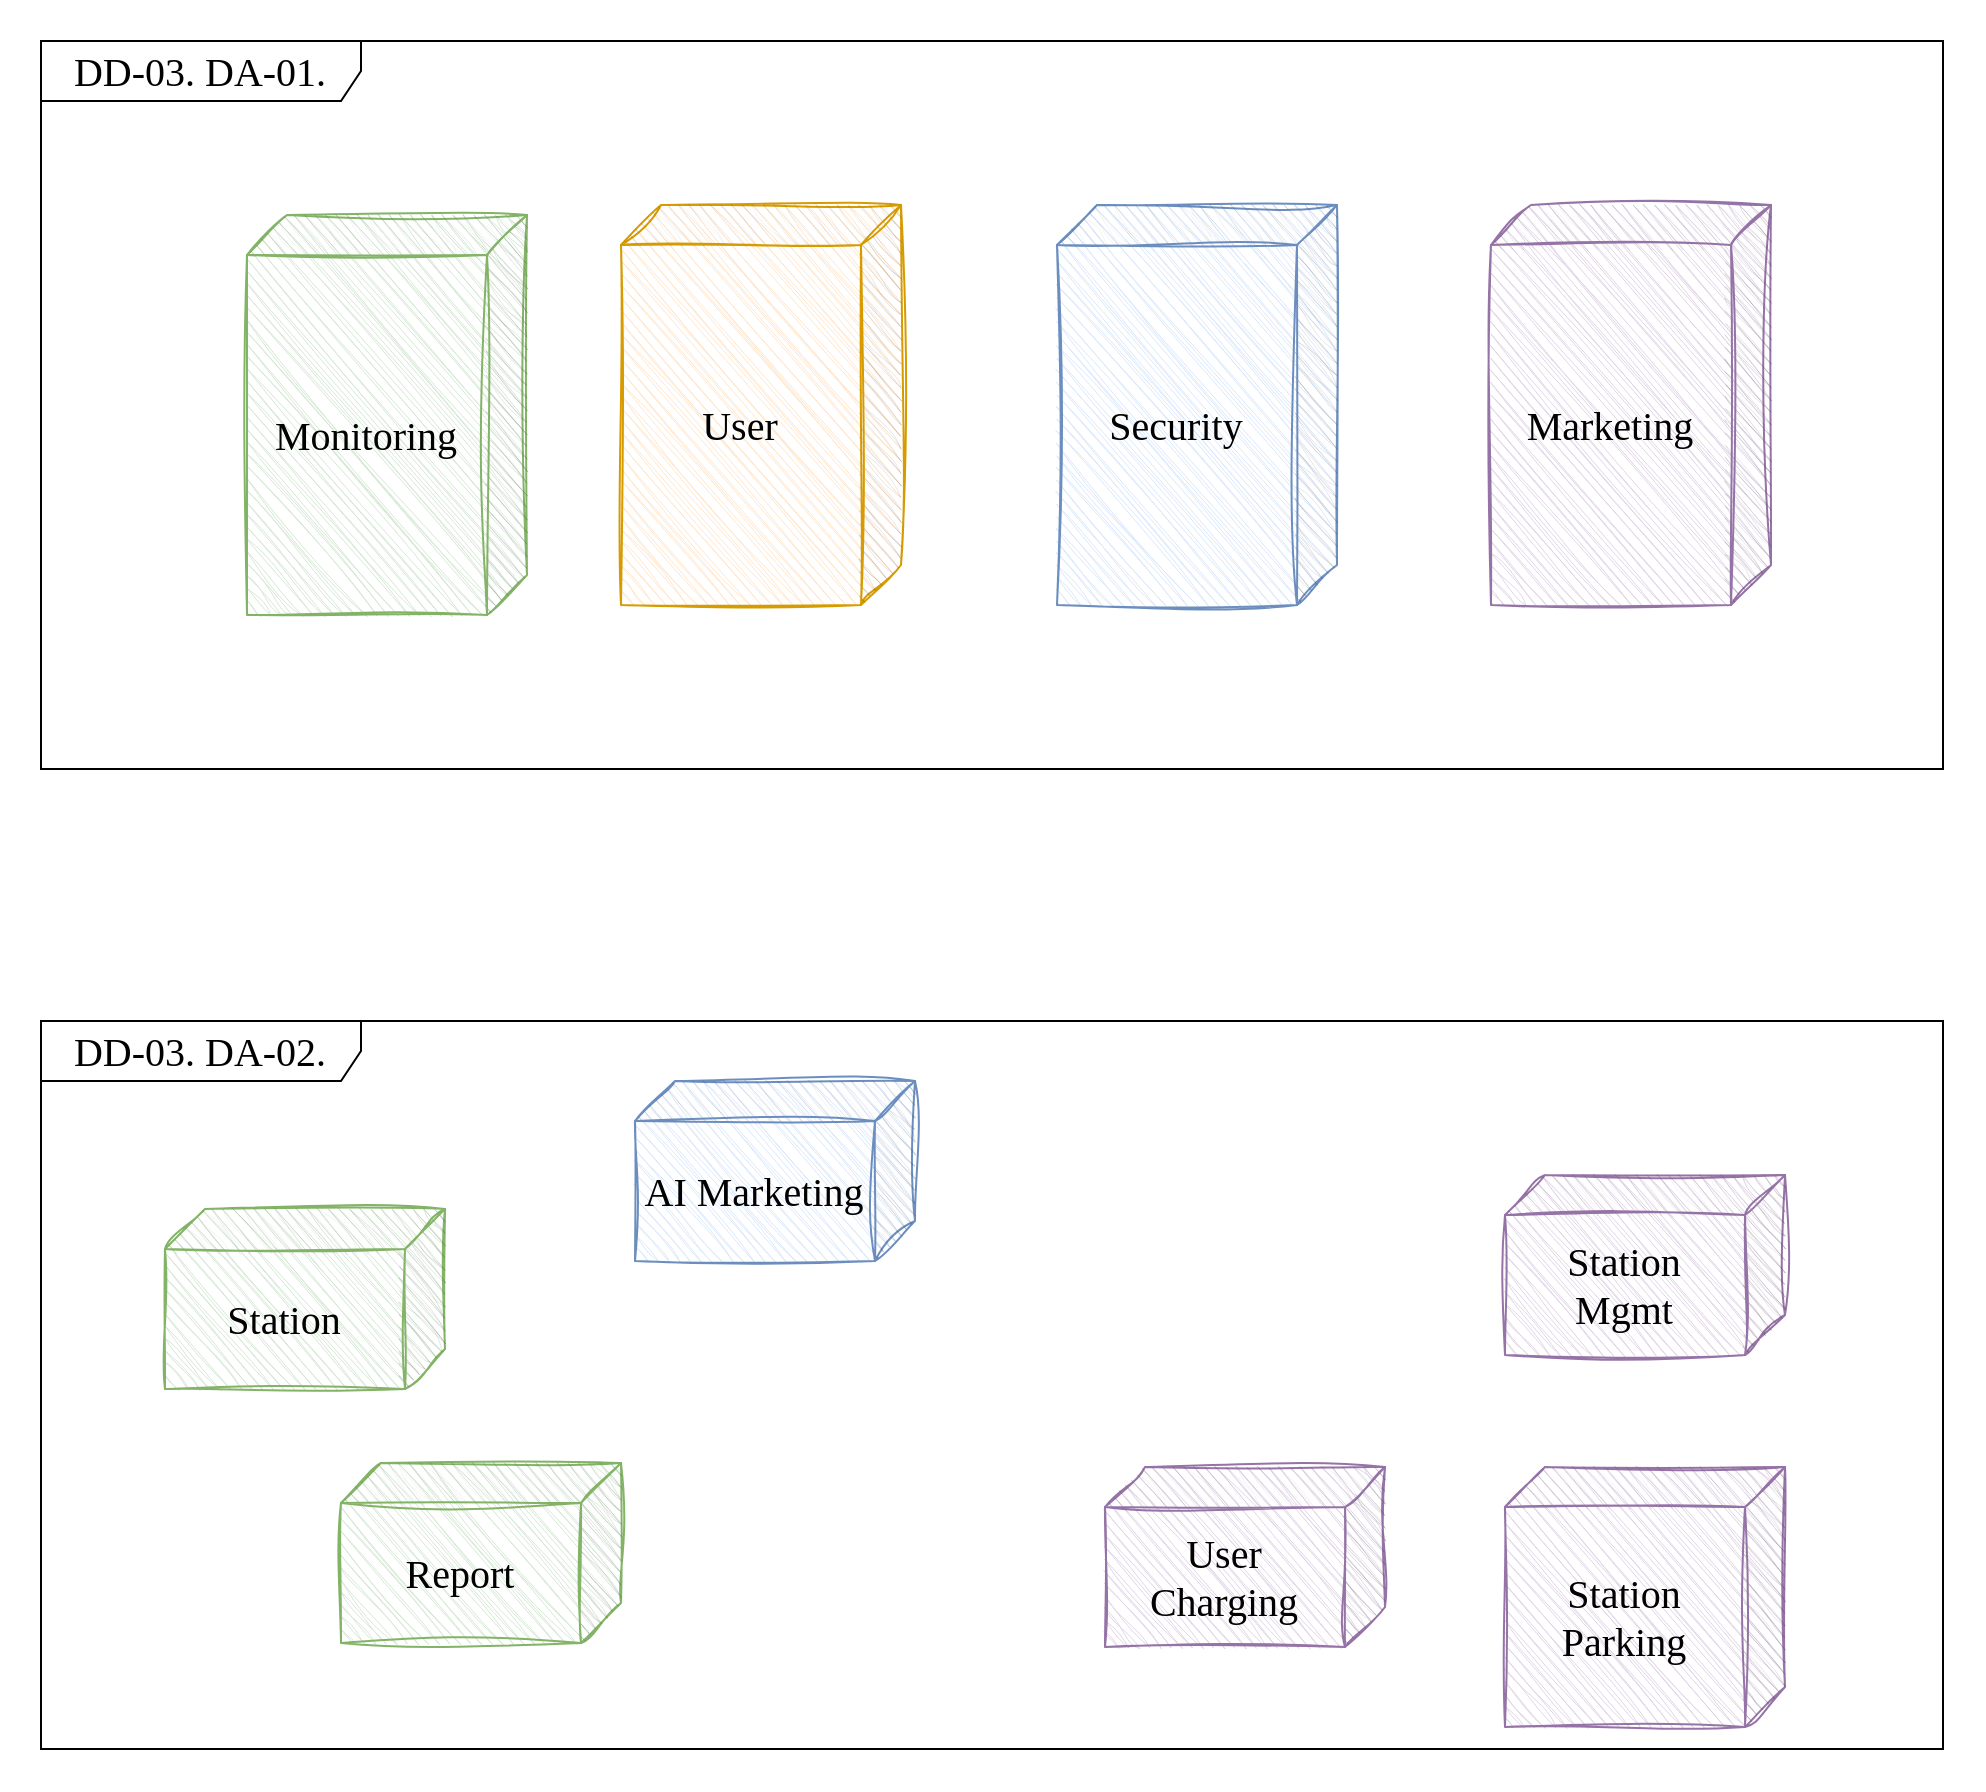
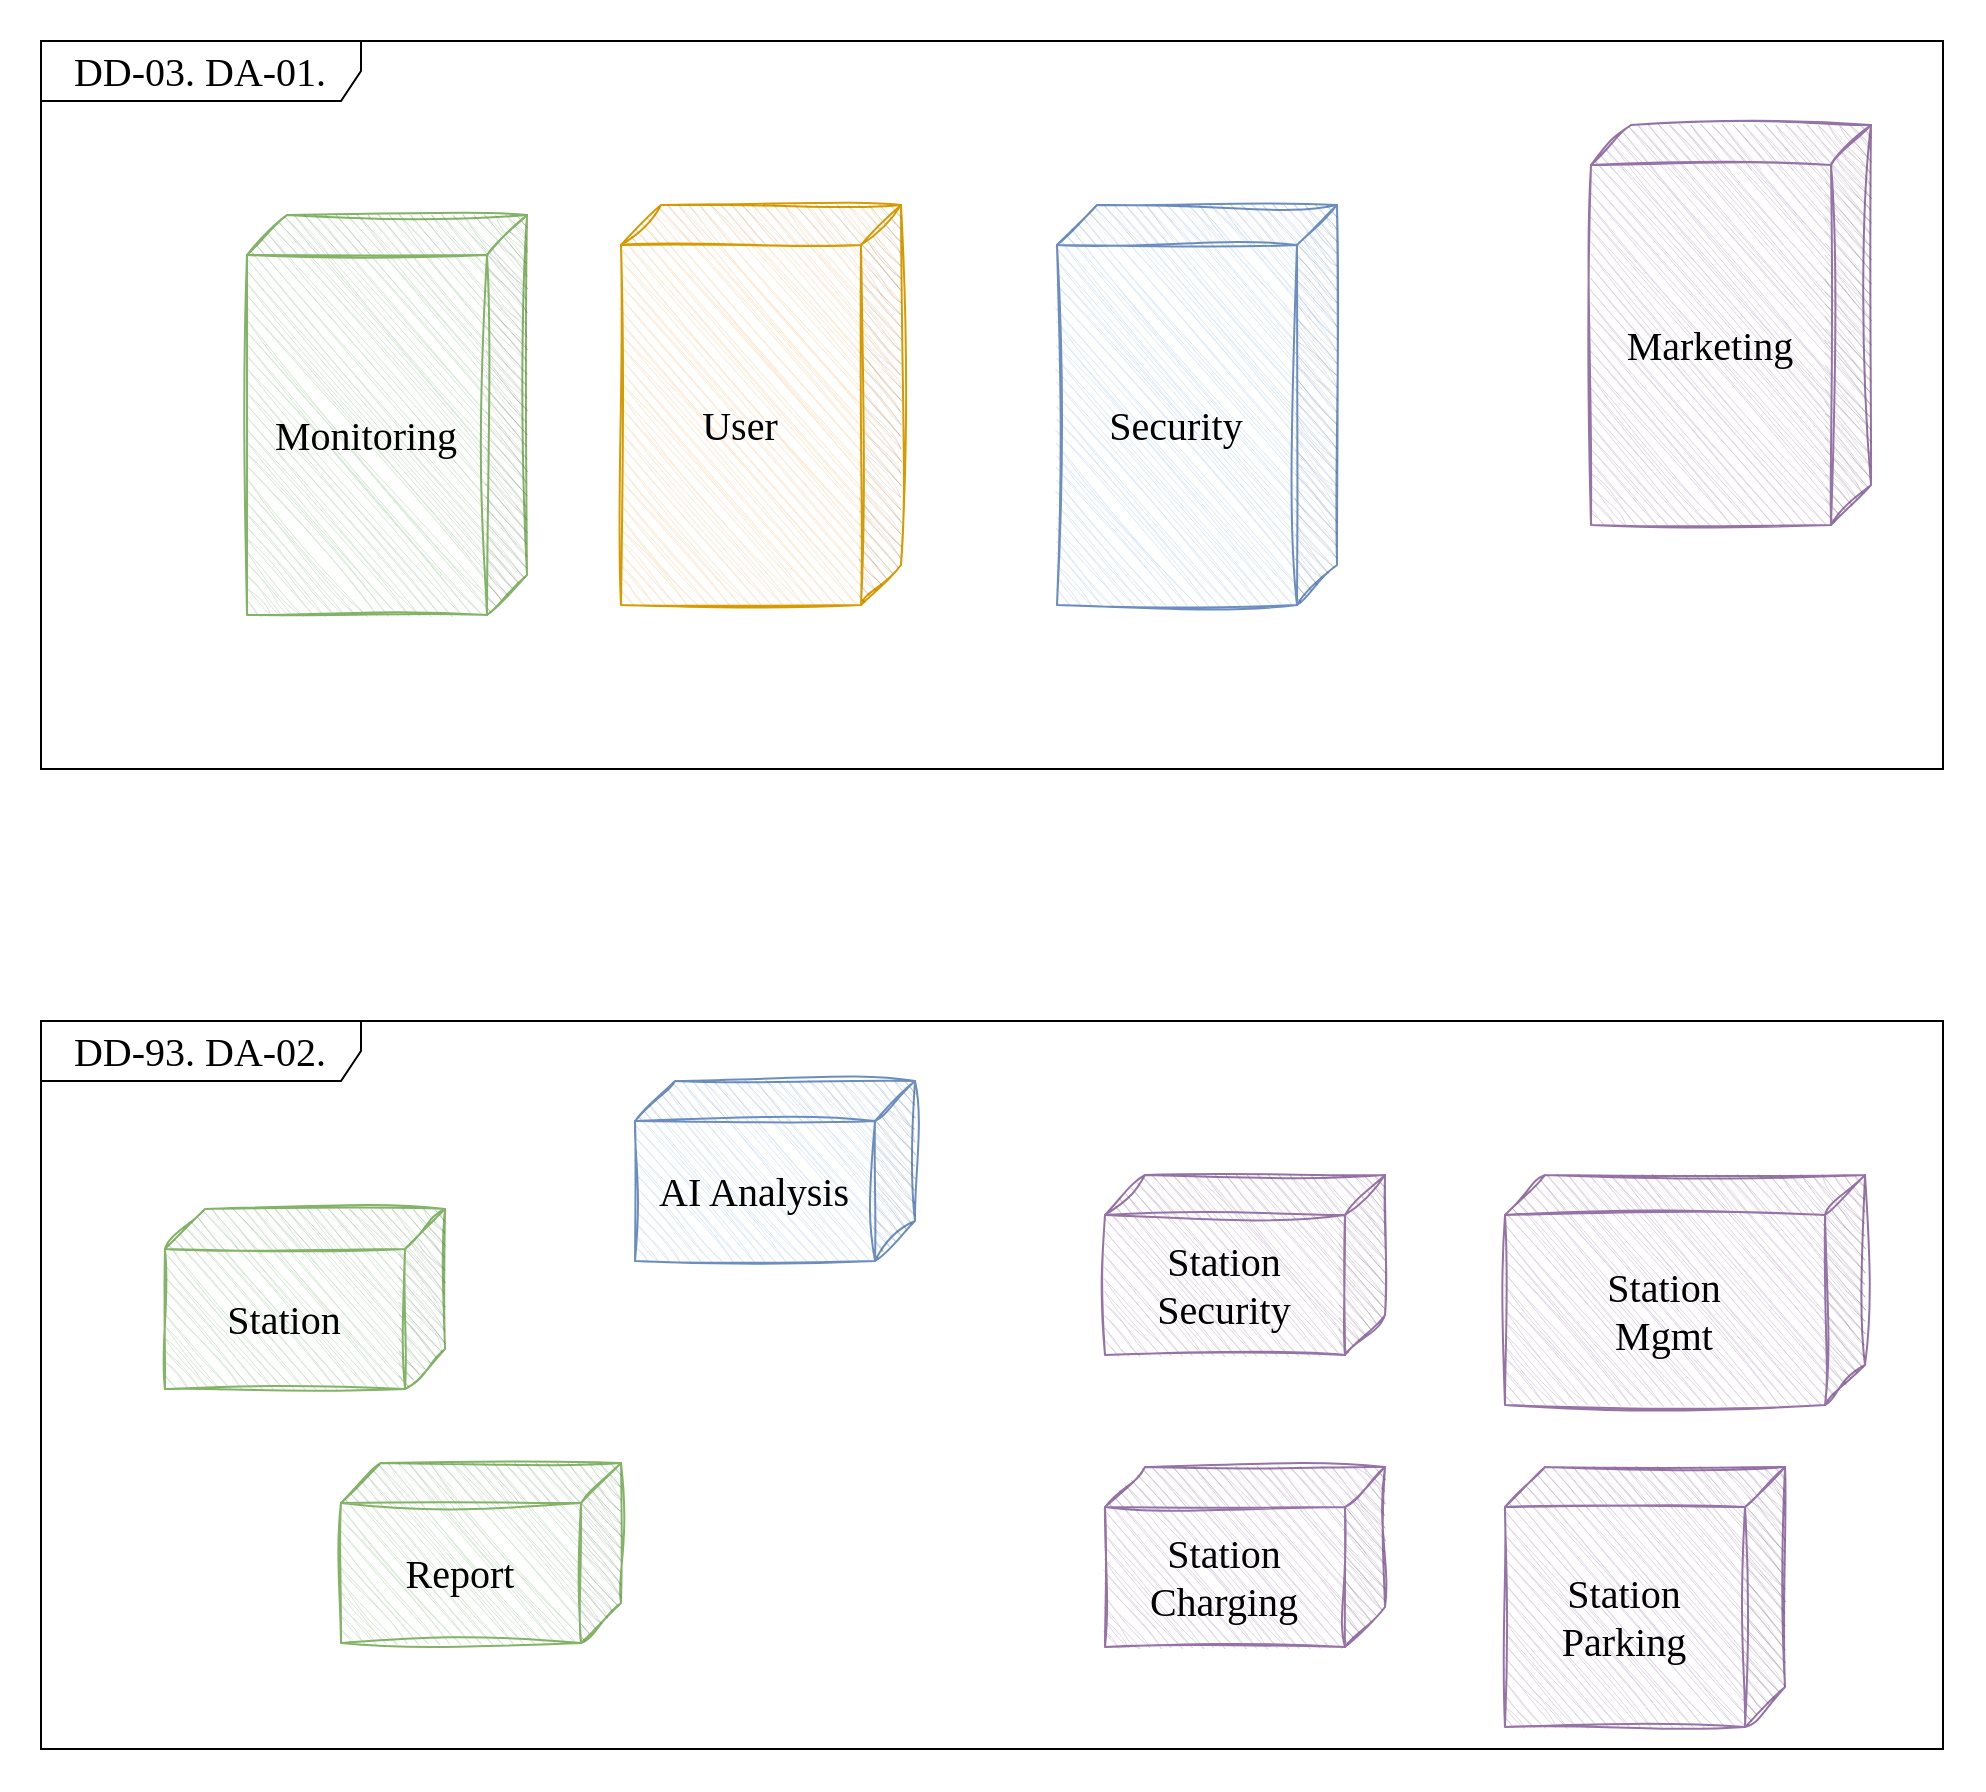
- <mxCell id="7" value="Marketing" style="shape=cube;whiteSpace=wrap;html=1;boundedLbl=1;backgroundOutline=1;darkOpacity=0.05;darkOpacity2=0.1;sketch=1;hachureGap=4;jiggle=2;curveFitting=1;fontFamily=Architects Daughter;fontSource=https%3A%2F%2Ffonts.googleapis.com%2Fcss%3Ffamily%3DArchitects%2BDaughter;fontSize=20;direction=east;flipH=1;fillColor=#e1d5e7;strokeColor=#9673a6;" vertex="1" parent="1"><mxGeometry x="745" y="102" width="140" height="200" as="geometry" /></mxCell>
+ <mxCell id="7" value="Marketing" style="shape=cube;whiteSpace=wrap;html=1;boundedLbl=1;backgroundOutline=1;darkOpacity=0.05;darkOpacity2=0.1;sketch=1;hachureGap=4;jiggle=2;curveFitting=1;fontFamily=Architects Daughter;fontSource=https%3A%2F%2Ffonts.googleapis.com%2Fcss%3Ffamily%3DArchitects%2BDaughter;fontSize=20;direction=east;flipH=1;fillColor=#e1d5e7;strokeColor=#9673a6;" vertex="1" parent="1"><mxGeometry x="795" y="62" width="140" height="200" as="geometry" /></mxCell>
- <mxCell id="2" value="DD-03. DA-02." style="shape=umlFrame;whiteSpace=wrap;html=1;pointerEvents=0;recursiveResize=0;container=0;collapsible=0;width=160;hachureGap=4;fontFamily=Architects Daughter;fontSource=https%3A%2F%2Ffonts.googleapis.com%2Fcss%3Ffamily%3DArchitects%2BDaughter;fontSize=20;movable=1;resizable=1;rotatable=1;deletable=1;editable=1;locked=0;connectable=1;" vertex="1" parent="1"><mxGeometry x="20" y="510" width="951" height="364" as="geometry" /></mxCell>
+ <mxCell id="2" value="DD-93. DA-02." style="shape=umlFrame;whiteSpace=wrap;html=1;pointerEvents=0;recursiveResize=0;container=0;collapsible=0;width=160;hachureGap=4;fontFamily=Architects Daughter;fontSource=https%3A%2F%2Ffonts.googleapis.com%2Fcss%3Ffamily%3DArchitects%2BDaughter;fontSize=20;movable=1;resizable=1;rotatable=1;deletable=1;editable=1;locked=0;connectable=1;" vertex="1" parent="1"><mxGeometry x="20" y="510" width="951" height="364" as="geometry" /></mxCell>
- <mxCell id="9" value="AI Marketing" style="shape=cube;whiteSpace=wrap;html=1;boundedLbl=1;backgroundOutline=1;darkOpacity=0.05;darkOpacity2=0.1;sketch=1;hachureGap=4;jiggle=2;curveFitting=1;fontFamily=Architects Daughter;fontSource=https%3A%2F%2Ffonts.googleapis.com%2Fcss%3Ffamily%3DArchitects%2BDaughter;fontSize=20;direction=east;flipH=1;fillColor=#dae8fc;strokeColor=#6c8ebf;" vertex="1" parent="1"><mxGeometry x="317" y="540" width="140" height="90" as="geometry" /></mxCell>
+ <mxCell id="9" value="AI Analysis" style="shape=cube;whiteSpace=wrap;html=1;boundedLbl=1;backgroundOutline=1;darkOpacity=0.05;darkOpacity2=0.1;sketch=1;hachureGap=4;jiggle=2;curveFitting=1;fontFamily=Architects Daughter;fontSource=https%3A%2F%2Ffonts.googleapis.com%2Fcss%3Ffamily%3DArchitects%2BDaughter;fontSize=20;direction=east;flipH=1;fillColor=#dae8fc;strokeColor=#6c8ebf;" vertex="1" parent="1"><mxGeometry x="317" y="540" width="140" height="90" as="geometry" /></mxCell>
+ <mxCell id="11" value="Station&lt;br&gt;Security" style="shape=cube;whiteSpace=wrap;html=1;boundedLbl=1;backgroundOutline=1;darkOpacity=0.05;darkOpacity2=0.1;sketch=1;hachureGap=4;jiggle=2;curveFitting=1;fontFamily=Architects Daughter;fontSource=https%3A%2F%2Ffonts.googleapis.com%2Fcss%3Ffamily%3DArchitects%2BDaughter;fontSize=20;direction=east;flipH=1;fillColor=#e1d5e7;strokeColor=#9673a6;" vertex="1" parent="1"><mxGeometry x="552" y="587" width="140" height="90" as="geometry" /></mxCell>
- <mxCell id="8" value="Station&lt;br&gt;Mgmt" style="shape=cube;whiteSpace=wrap;html=1;boundedLbl=1;backgroundOutline=1;darkOpacity=0.05;darkOpacity2=0.1;sketch=1;hachureGap=4;jiggle=2;curveFitting=1;fontFamily=Architects Daughter;fontSource=https%3A%2F%2Ffonts.googleapis.com%2Fcss%3Ffamily%3DArchitects%2BDaughter;fontSize=20;direction=east;flipH=1;fillColor=#e1d5e7;strokeColor=#9673a6;" vertex="1" parent="1"><mxGeometry x="752" y="587" width="140" height="90" as="geometry" /></mxCell>
+ <mxCell id="8" value="Station&lt;br&gt;Mgmt" style="shape=cube;whiteSpace=wrap;html=1;boundedLbl=1;backgroundOutline=1;darkOpacity=0.05;darkOpacity2=0.1;sketch=1;hachureGap=4;jiggle=2;curveFitting=1;fontFamily=Architects Daughter;fontSource=https%3A%2F%2Ffonts.googleapis.com%2Fcss%3Ffamily%3DArchitects%2BDaughter;fontSize=20;direction=east;flipH=1;fillColor=#e1d5e7;strokeColor=#9673a6;" vertex="1" parent="1"><mxGeometry x="752" y="587" width="180" height="115" as="geometry" /></mxCell>
- <mxCell id="13" value="User&lt;br&gt;Charging" style="shape=cube;whiteSpace=wrap;html=1;boundedLbl=1;backgroundOutline=1;darkOpacity=0.05;darkOpacity2=0.1;sketch=1;hachureGap=4;jiggle=2;curveFitting=1;fontFamily=Architects Daughter;fontSource=https%3A%2F%2Ffonts.googleapis.com%2Fcss%3Ffamily%3DArchitects%2BDaughter;fontSize=20;direction=east;flipH=1;fillColor=#e1d5e7;strokeColor=#9673a6;" vertex="1" parent="1"><mxGeometry x="552" y="733" width="140" height="90" as="geometry" /></mxCell>
+ <mxCell id="13" value="Station&lt;br&gt;Charging" style="shape=cube;whiteSpace=wrap;html=1;boundedLbl=1;backgroundOutline=1;darkOpacity=0.05;darkOpacity2=0.1;sketch=1;hachureGap=4;jiggle=2;curveFitting=1;fontFamily=Architects Daughter;fontSource=https%3A%2F%2Ffonts.googleapis.com%2Fcss%3Ffamily%3DArchitects%2BDaughter;fontSize=20;direction=east;flipH=1;fillColor=#e1d5e7;strokeColor=#9673a6;" vertex="1" parent="1"><mxGeometry x="552" y="733" width="140" height="90" as="geometry" /></mxCell>
